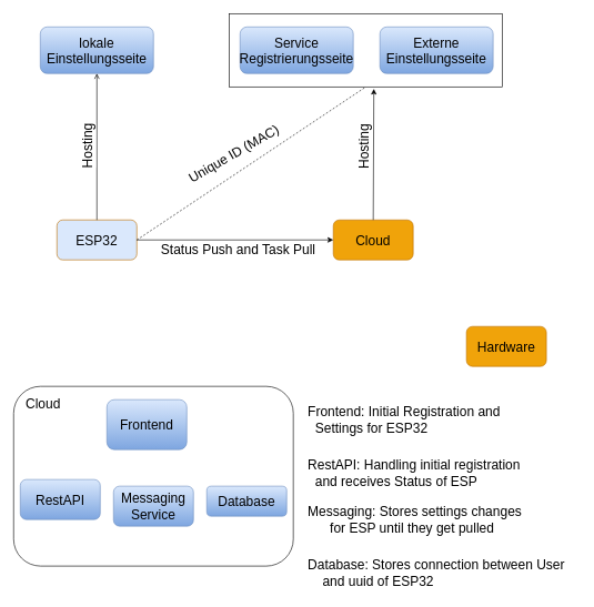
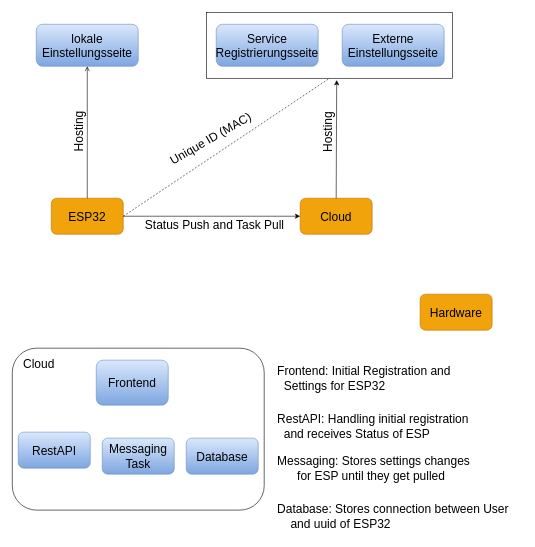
- <mxCell id="2" value="&lt;font style=&quot;font-size: 20px;&quot;&gt;ESP32&lt;/font&gt;" style="rounded=1;whiteSpace=wrap;html=1;fillColor=#dae8fc;strokeColor=#BD7000;fontColor=#000000;" vertex="1" parent="1"><mxGeometry x="85" y="330" width="120" height="60" as="geometry" /></mxCell>
+ <mxCell id="2" value="&lt;font style=&quot;font-size: 20px;&quot;&gt;ESP32&lt;/font&gt;" style="rounded=1;whiteSpace=wrap;html=1;fillColor=#f0a30a;strokeColor=#BD7000;fontColor=#000000;" vertex="1" parent="1"><mxGeometry x="85" y="330" width="120" height="60" as="geometry" /></mxCell>
- <mxCell id="21" value="Database" style="rounded=1;whiteSpace=wrap;html=1;fontSize=20;fillColor=#dae8fc;gradientColor=#7ea6e0;strokeColor=#6c8ebf;" vertex="1" parent="1"><mxGeometry x="310" y="730" width="120" height="45" as="geometry" /></mxCell>
+ <mxCell id="21" value="Database" style="rounded=1;whiteSpace=wrap;html=1;fontSize=20;fillColor=#dae8fc;gradientColor=#7ea6e0;strokeColor=#6c8ebf;" vertex="1" parent="1"><mxGeometry x="310" y="730" width="120" height="60" as="geometry" /></mxCell>
- <mxCell id="24" value="Messaging Service" style="rounded=1;whiteSpace=wrap;html=1;fontSize=20;fillColor=#dae8fc;gradientColor=#7ea6e0;strokeColor=#6c8ebf;" vertex="1" parent="1"><mxGeometry x="170" y="730" width="120" height="60" as="geometry" /></mxCell>
+ <mxCell id="24" value="Messaging Task" style="rounded=1;whiteSpace=wrap;html=1;fontSize=20;fillColor=#dae8fc;gradientColor=#7ea6e0;strokeColor=#6c8ebf;" vertex="1" parent="1"><mxGeometry x="170" y="730" width="120" height="60" as="geometry" /></mxCell>
